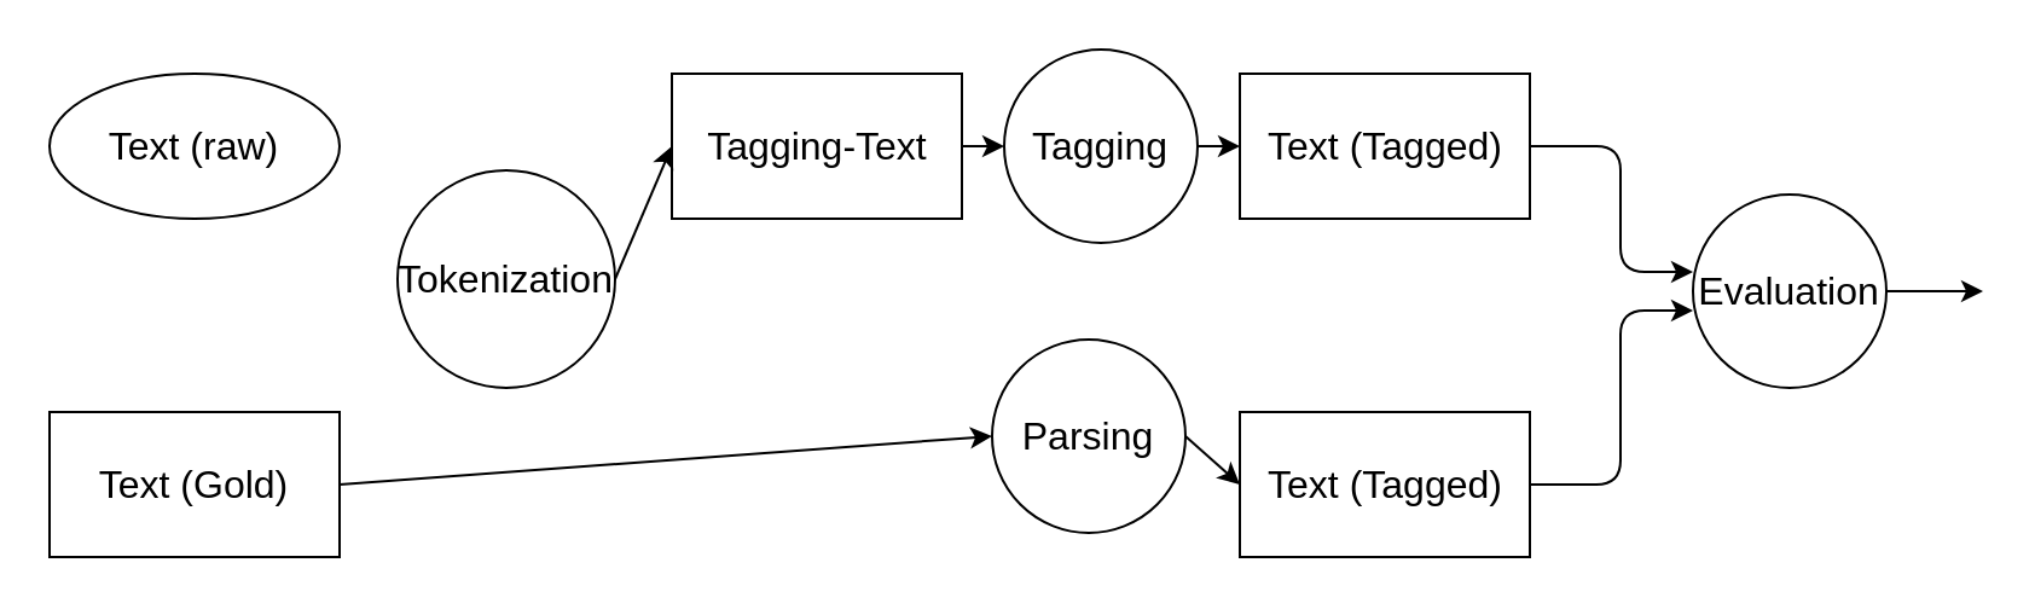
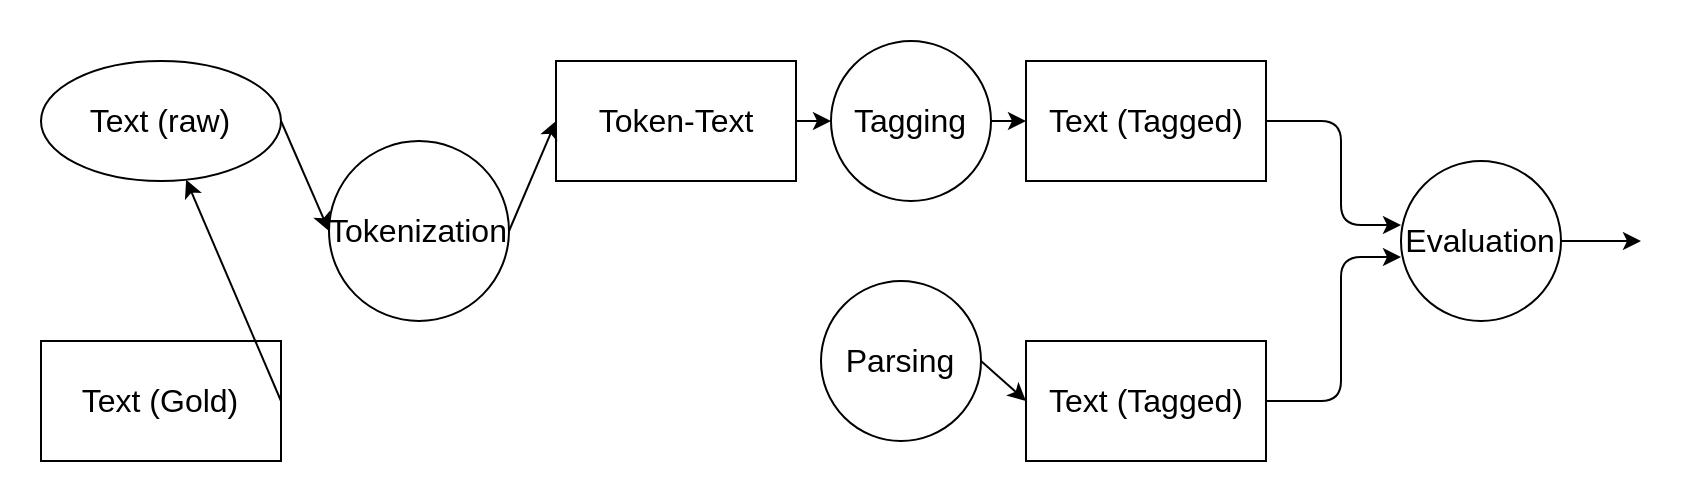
- <mxCell id="5" value="Tagging-Text" style="rounded=0;whiteSpace=wrap;html=1;fontSize=16;" vertex="1" parent="1"><mxGeometry x="277.5" y="30" width="120" height="60" as="geometry" /></mxCell>
+ <mxCell id="5" value="Token-Text" style="rounded=0;whiteSpace=wrap;html=1;fontSize=16;" vertex="1" parent="1"><mxGeometry x="277.5" y="30" width="120" height="60" as="geometry" /></mxCell>
+ <mxCell id="11" value="" style="endArrow=classic;html=1;fontSize=16;exitX=1;exitY=0.5;exitDx=0;exitDy=0;entryX=0;entryY=0.5;entryDx=0;entryDy=0;" edge="1" parent="1" source="2" target="4"><mxGeometry width="50" height="50" relative="1" as="geometry"><mxPoint x="209" y="290" as="sourcePoint" /><mxPoint x="259" y="240" as="targetPoint" /></mxGeometry></mxCell>
- <mxCell id="13" value="" style="endArrow=classic;html=1;fontSize=16;entryX=0;entryY=0.5;entryDx=0;entryDy=0;exitX=1;exitY=0.5;exitDx=0;exitDy=0;" edge="1" parent="1" source="3" target="9"><mxGeometry width="50" height="50" relative="1" as="geometry"><mxPoint x="20" y="310" as="sourcePoint" /><mxPoint x="70" y="260" as="targetPoint" /></mxGeometry></mxCell>
+ <mxCell id="13" value="" style="endArrow=classic;html=1;fontSize=16;exitX=1;exitY=0.5;exitDx=0;exitDy=0;" edge="1" parent="1" source="3" target="2"><mxGeometry width="50" height="50" relative="1" as="geometry"><mxPoint x="20" y="310" as="sourcePoint" /><mxPoint x="70" y="260" as="targetPoint" /></mxGeometry></mxCell>
